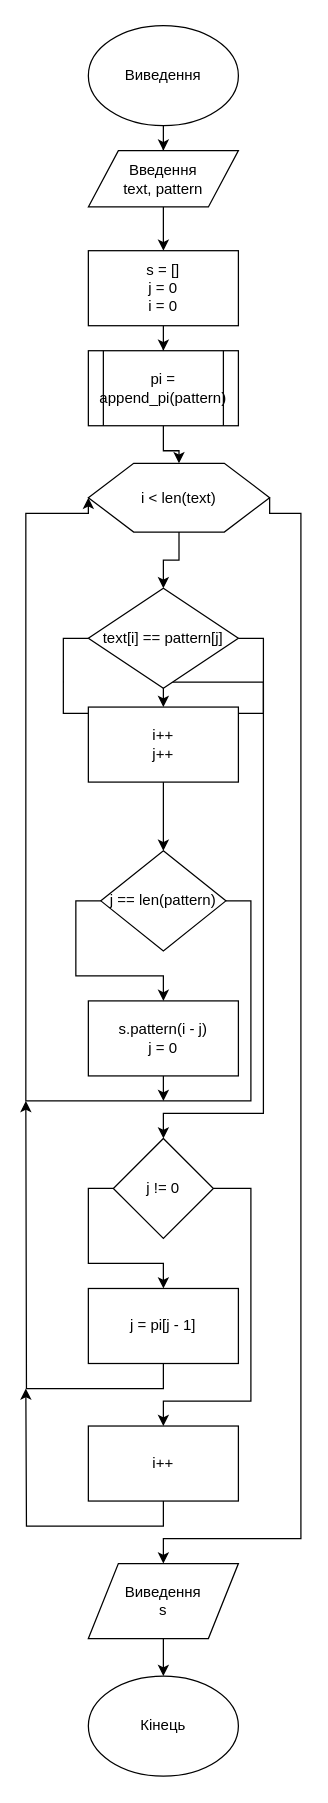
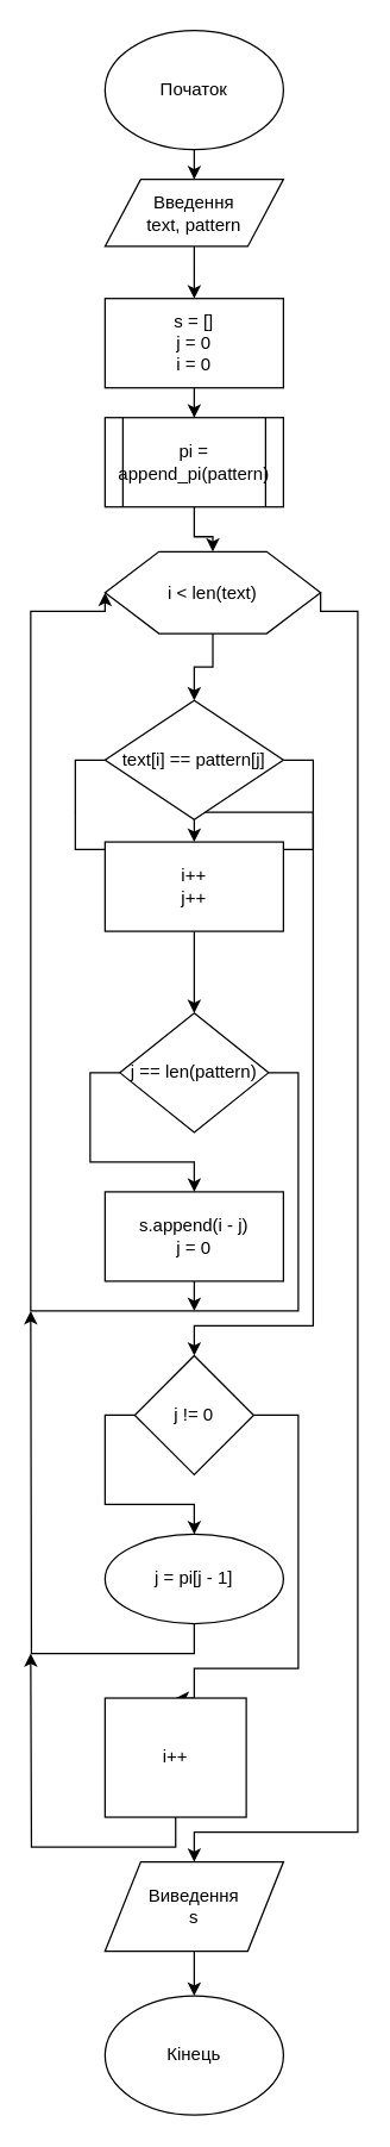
- <mxCell id="3" value="Виведення" style="ellipse;whiteSpace=wrap;html=1;" vertex="1" parent="1"><mxGeometry x="70" y="20" width="120" height="80" as="geometry" /></mxCell>
+ <mxCell id="3" value="Початок" style="ellipse;whiteSpace=wrap;html=1;" vertex="1" parent="1"><mxGeometry x="70" y="20" width="120" height="80" as="geometry" /></mxCell>
- <mxCell id="22" value="s.pattern(i - j)&lt;br&gt;j = 0" style="rounded=0;whiteSpace=wrap;html=1;" vertex="1" parent="1"><mxGeometry x="70" y="800" width="120" height="60" as="geometry" /></mxCell>
+ <mxCell id="22" value="s.append(i - j)&lt;br&gt;j = 0" style="rounded=0;whiteSpace=wrap;html=1;" vertex="1" parent="1"><mxGeometry x="70" y="800" width="120" height="60" as="geometry" /></mxCell>
- <mxCell id="27" value="j = pi[j - 1]" style="rounded=0;whiteSpace=wrap;html=1;" vertex="1" parent="1"><mxGeometry x="70" y="1030" width="120" height="60" as="geometry" /></mxCell>
+ <mxCell id="27" value="j = pi[j - 1]" style="ellipse;whiteSpace=wrap;html=1;" vertex="1" parent="1"><mxGeometry x="70" y="1030" width="120" height="60" as="geometry" /></mxCell>
- <mxCell id="29" value="i++" style="rounded=0;whiteSpace=wrap;html=1;" vertex="1" parent="1"><mxGeometry x="70" y="1140" width="120" height="60" as="geometry" /></mxCell>
+ <mxCell id="29" value="i++" style="rounded=0;whiteSpace=wrap;html=1;" vertex="1" parent="1"><mxGeometry x="70" y="1140" width="95" height="80" as="geometry" /></mxCell>
